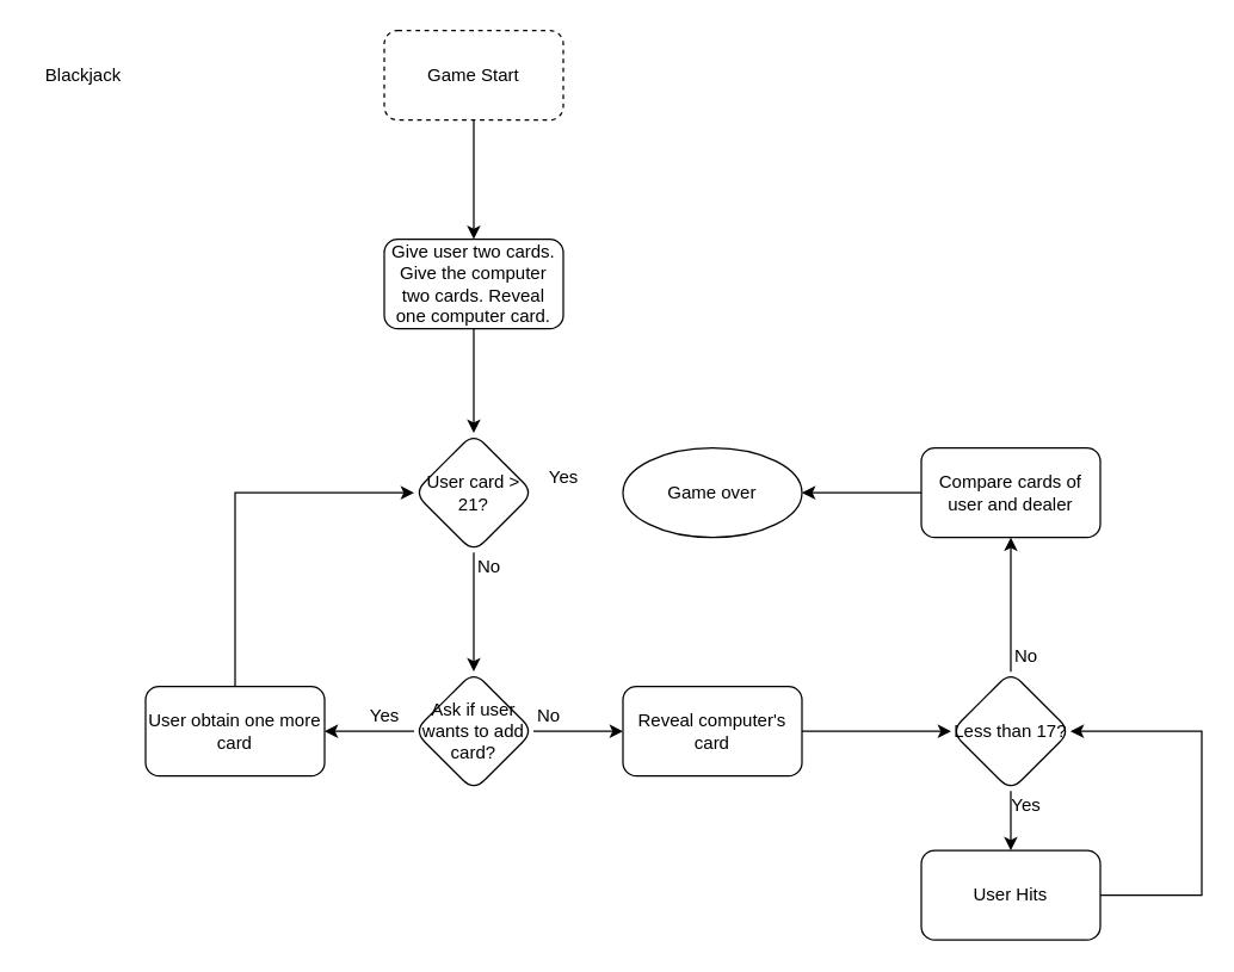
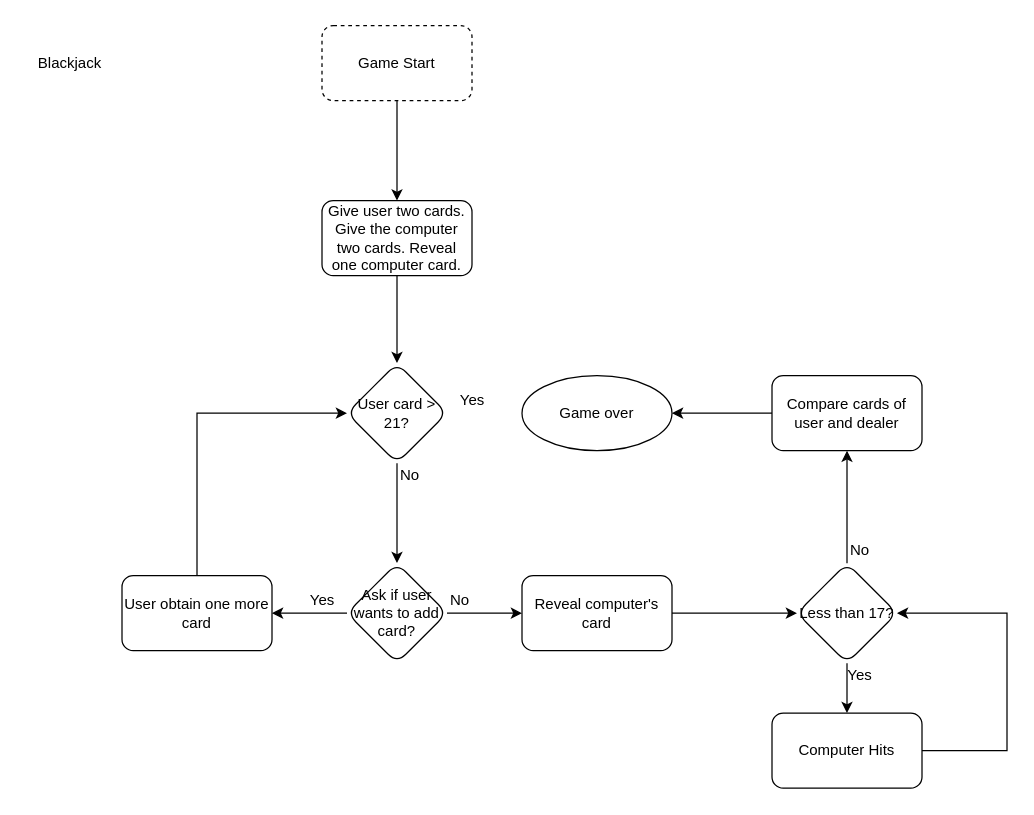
- <mxCell id="29" value="User Hits" style="rounded=1;whiteSpace=wrap;html=1;" vertex="1" parent="1"><mxGeometry x="617" y="570" width="120" height="60" as="geometry" /></mxCell>
+ <mxCell id="29" value="Computer Hits" style="rounded=1;whiteSpace=wrap;html=1;" vertex="1" parent="1"><mxGeometry x="617" y="570" width="120" height="60" as="geometry" /></mxCell>
